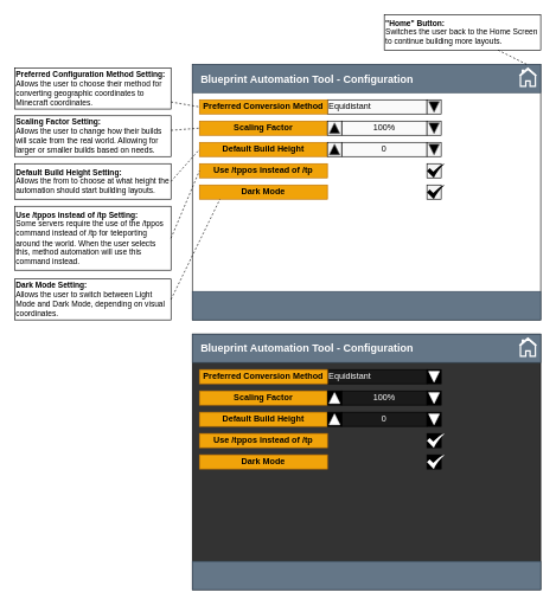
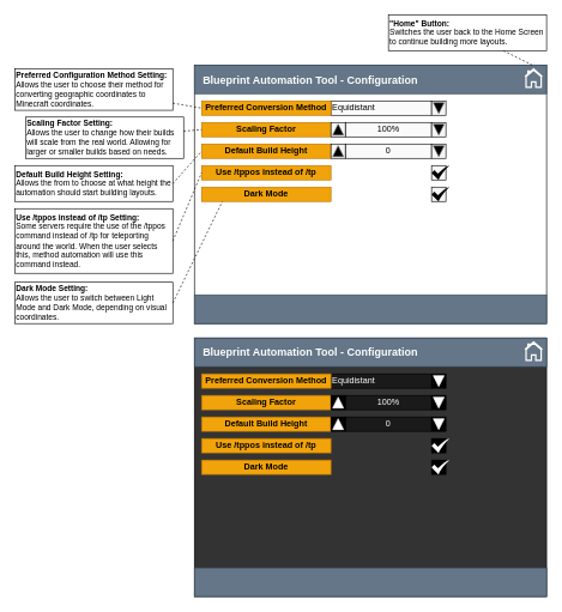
- <mxCell id="61" value="&lt;font color=&quot;#000000&quot;&gt;&lt;b&gt;Scaling Factor Setting:&lt;/b&gt;&lt;br&gt;Allows the user to change how their builds will scale from the real world. Allowing for larger or smaller builds based on needs.&lt;br&gt;&lt;/font&gt;" style="text;html=1;strokeColor=default;fillColor=none;align=left;verticalAlign=middle;whiteSpace=wrap;rounded=0;labelBackgroundColor=none;fontSize=11;fontColor=#FFFFFF;" vertex="1" parent="1"><mxGeometry x="20" y="162.5" width="220" height="57.5" as="geometry" /></mxCell>
+ <mxCell id="61" value="&lt;font color=&quot;#000000&quot;&gt;&lt;b&gt;Scaling Factor Setting:&lt;/b&gt;&lt;br&gt;Allows the user to change how their builds will scale from the real world. Allowing for larger or smaller builds based on needs.&lt;br&gt;&lt;/font&gt;" style="text;html=1;strokeColor=default;fillColor=none;align=left;verticalAlign=middle;whiteSpace=wrap;rounded=0;labelBackgroundColor=none;fontSize=11;fontColor=#FFFFFF;" vertex="1" parent="1"><mxGeometry x="35" y="162.5" width="220" height="57.5" as="geometry" /></mxCell>
